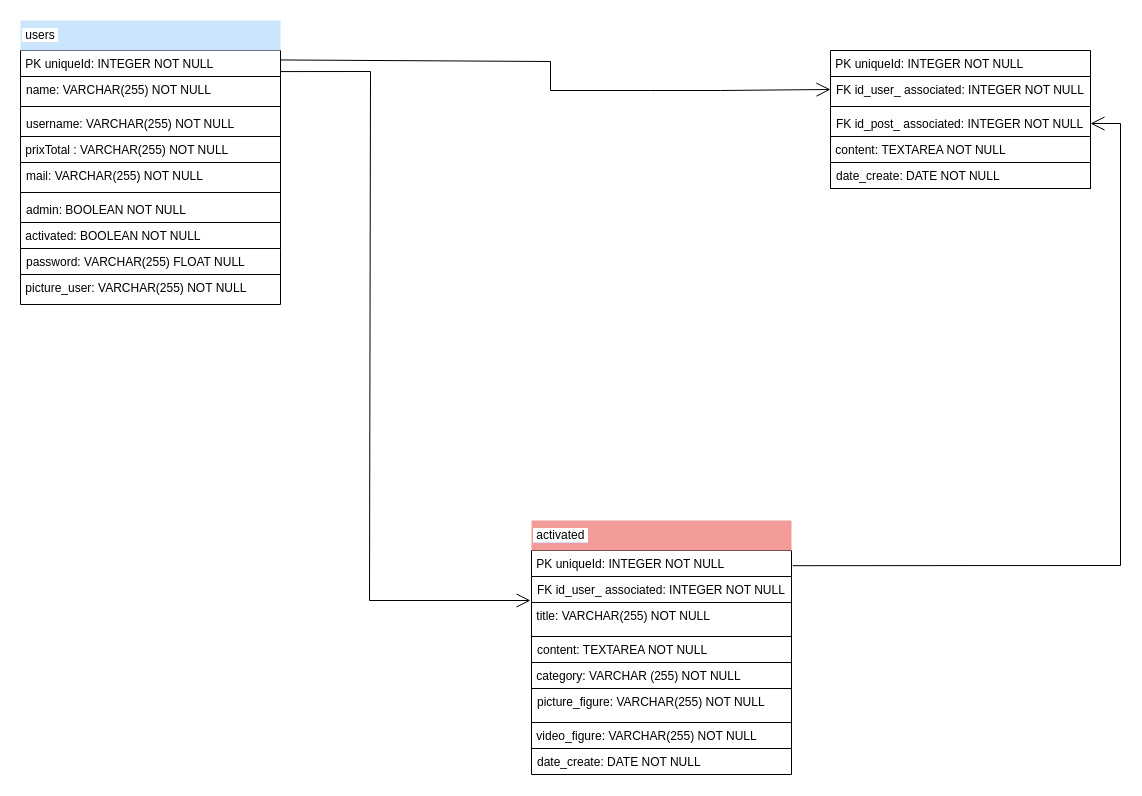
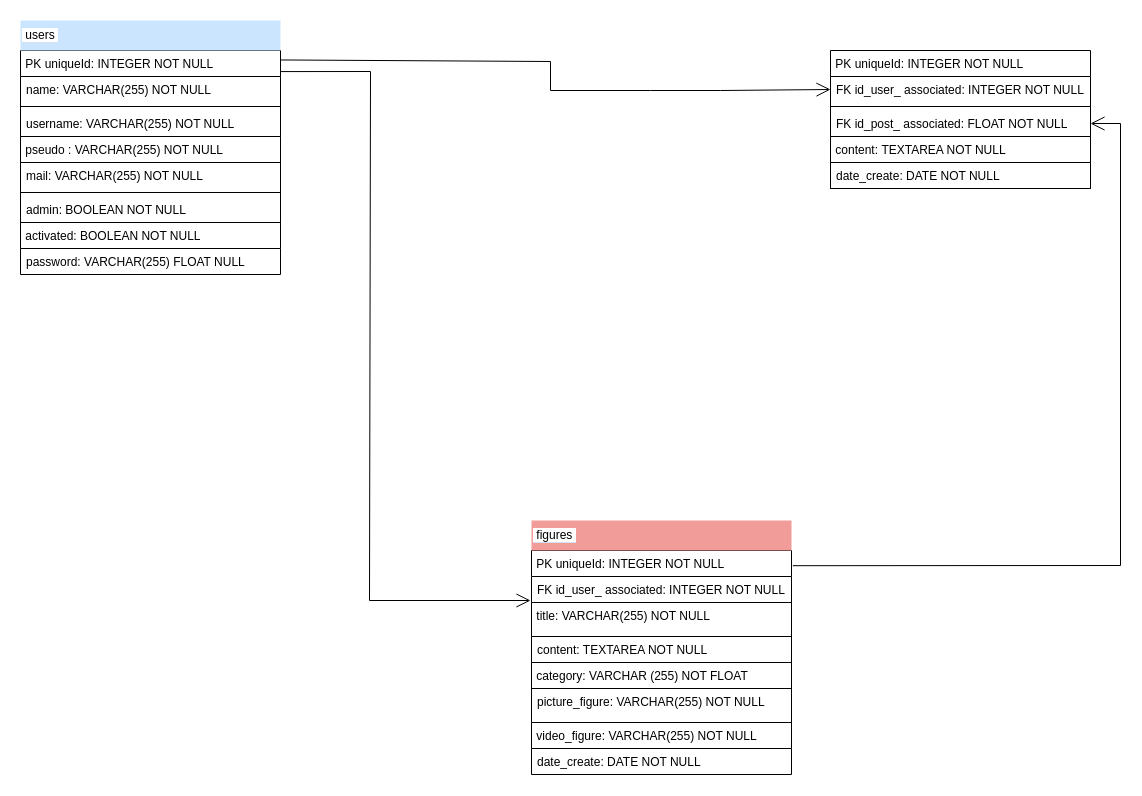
- <mxCell id="26" value="FK id_post_ associated: INTEGER NOT NULL" style="text;strokeColor=none;fillColor=none;align=left;verticalAlign=top;spacingLeft=4;spacingRight=4;overflow=hidden;rotatable=0;points=[[0,0.5],[1,0.5]];portConstraint=eastwest;whiteSpace=wrap;html=1;" parent="23" vertex="1"><mxGeometry y="60" width="260" height="26" as="geometry" /></mxCell>
+ <mxCell id="26" value="FK id_post_ associated: FLOAT NOT NULL" style="text;strokeColor=none;fillColor=none;align=left;verticalAlign=top;spacingLeft=4;spacingRight=4;overflow=hidden;rotatable=0;points=[[0,0.5],[1,0.5]];portConstraint=eastwest;whiteSpace=wrap;html=1;" parent="23" vertex="1"><mxGeometry y="60" width="260" height="26" as="geometry" /></mxCell>
- <mxCell id="6" value="&lt;span style=&quot;font-weight: normal;&quot;&gt;&lt;font style=&quot;font-size: 12px;&quot;&gt;&amp;nbsp;prixTotal :&amp;nbsp;&lt;/font&gt;VARCHAR(255) NOT NULL&lt;/span&gt;" style="swimlane;fontStyle=1;align=left;verticalAlign=top;childLayout=stackLayout;horizontal=1;startSize=26;horizontalStack=0;resizeParent=1;resizeParentMax=0;resizeLast=0;collapsible=1;marginBottom=0;whiteSpace=wrap;html=1;" parent="2" vertex="1"><mxGeometry y="86" width="260" height="86" as="geometry"><mxRectangle y="542" width="120" height="30" as="alternateBounds" /></mxGeometry></mxCell>
+ <mxCell id="6" value="&lt;span style=&quot;font-weight: normal;&quot;&gt;&lt;font style=&quot;font-size: 12px;&quot;&gt;&amp;nbsp;pseudo :&amp;nbsp;&lt;/font&gt;VARCHAR(255) NOT NULL&lt;/span&gt;" style="swimlane;fontStyle=1;align=left;verticalAlign=top;childLayout=stackLayout;horizontal=1;startSize=26;horizontalStack=0;resizeParent=1;resizeParentMax=0;resizeLast=0;collapsible=1;marginBottom=0;whiteSpace=wrap;html=1;" parent="2" vertex="1"><mxGeometry y="86" width="260" height="86" as="geometry"><mxRectangle y="542" width="120" height="30" as="alternateBounds" /></mxGeometry></mxCell>
- <mxCell id="12" value="&lt;span style=&quot;font-weight: normal;&quot;&gt;&lt;font style=&quot;font-size: 12px;&quot;&gt;&amp;nbsp;picture_user:&amp;nbsp;&lt;/font&gt;VARCHAR(255) NOT NULL&lt;/span&gt;" style="swimlane;fontStyle=1;align=left;verticalAlign=top;childLayout=stackLayout;horizontal=1;startSize=30;horizontalStack=0;resizeParent=1;resizeParentMax=0;resizeLast=0;collapsible=1;marginBottom=0;whiteSpace=wrap;html=1;" parent="1" vertex="1"><mxGeometry x="20" y="274" width="260" height="30" as="geometry"><mxRectangle x="300" y="1690" width="120" height="30" as="alternateBounds" /></mxGeometry></mxCell>
- <mxCell id="20" value="&lt;span style=&quot;background-color: rgb(255, 255, 255);&quot;&gt;&lt;font color=&quot;#000000&quot;&gt;&lt;span style=&quot;white-space: pre;&quot;&gt; &lt;/span&gt;activated&lt;span style=&quot;white-space: pre;&quot;&gt; &lt;/span&gt;&lt;/font&gt;&lt;/span&gt;" style="text;html=1;strokeColor=none;fillColor=#F19C99;align=left;verticalAlign=middle;whiteSpace=wrap;rounded=0;labelBackgroundColor=#D4E1F5;" parent="1" vertex="1"><mxGeometry x="531" y="520" width="260" height="30" as="geometry" /></mxCell>
+ <mxCell id="20" value="&lt;span style=&quot;background-color: rgb(255, 255, 255);&quot;&gt;&lt;font color=&quot;#000000&quot;&gt;&lt;span style=&quot;white-space: pre;&quot;&gt; &lt;/span&gt;figures&lt;span style=&quot;white-space: pre;&quot;&gt; &lt;/span&gt;&lt;/font&gt;&lt;/span&gt;" style="text;html=1;strokeColor=none;fillColor=#F19C99;align=left;verticalAlign=middle;whiteSpace=wrap;rounded=0;labelBackgroundColor=#D4E1F5;" parent="1" vertex="1"><mxGeometry x="531" y="520" width="260" height="30" as="geometry" /></mxCell>
- <mxCell id="17" value="&lt;span style=&quot;font-weight: normal;&quot;&gt;&lt;font style=&quot;font-size: 12px;&quot;&gt;&amp;nbsp;category:&amp;nbsp;&lt;/font&gt;VARCHAR (255) NOT NULL&lt;/span&gt;" style="swimlane;fontStyle=1;align=left;verticalAlign=top;childLayout=stackLayout;horizontal=1;startSize=26;horizontalStack=0;resizeParent=1;resizeParentMax=0;resizeLast=0;collapsible=1;marginBottom=0;whiteSpace=wrap;html=1;" parent="13" vertex="1"><mxGeometry y="112" width="260" height="78" as="geometry"><mxRectangle y="86" width="260" height="30" as="alternateBounds" /></mxGeometry></mxCell>
+ <mxCell id="17" value="&lt;span style=&quot;font-weight: normal;&quot;&gt;&lt;font style=&quot;font-size: 12px;&quot;&gt;&amp;nbsp;category:&amp;nbsp;&lt;/font&gt;VARCHAR (255) NOT FLOAT&lt;/span&gt;" style="swimlane;fontStyle=1;align=left;verticalAlign=top;childLayout=stackLayout;horizontal=1;startSize=26;horizontalStack=0;resizeParent=1;resizeParentMax=0;resizeLast=0;collapsible=1;marginBottom=0;whiteSpace=wrap;html=1;" parent="13" vertex="1"><mxGeometry y="112" width="260" height="78" as="geometry"><mxRectangle y="86" width="260" height="30" as="alternateBounds" /></mxGeometry></mxCell>
